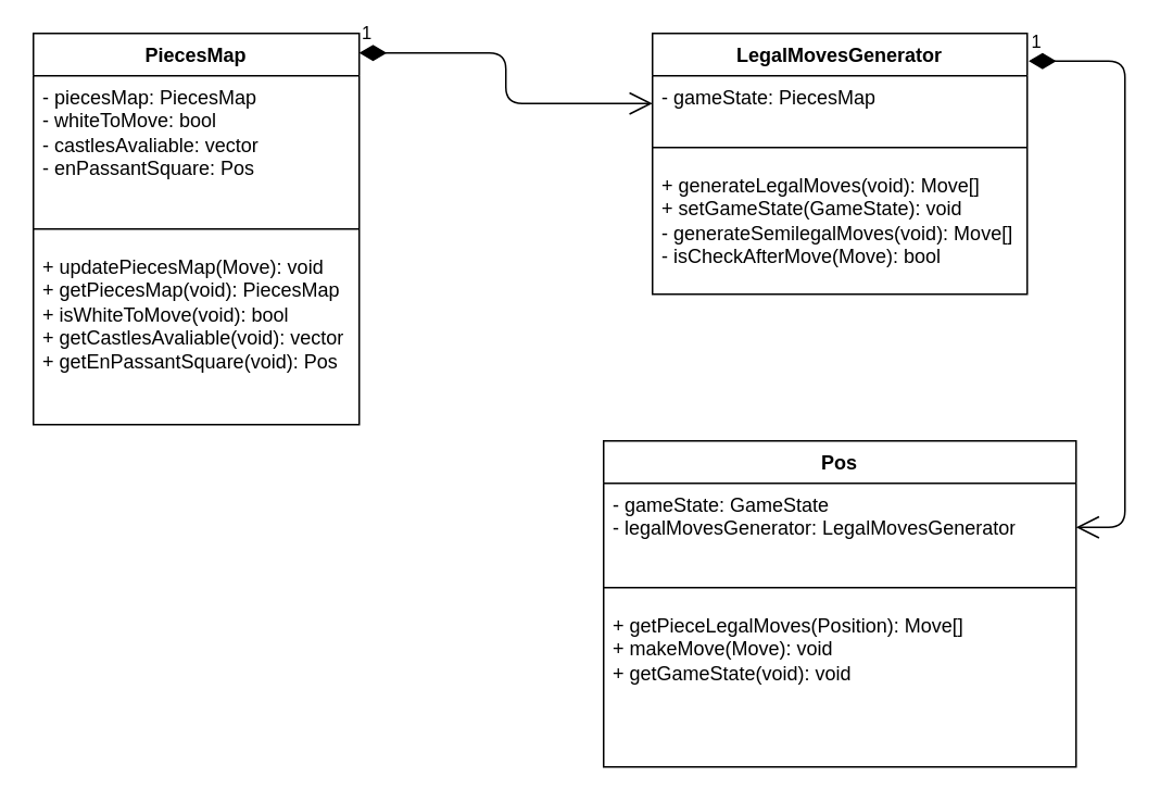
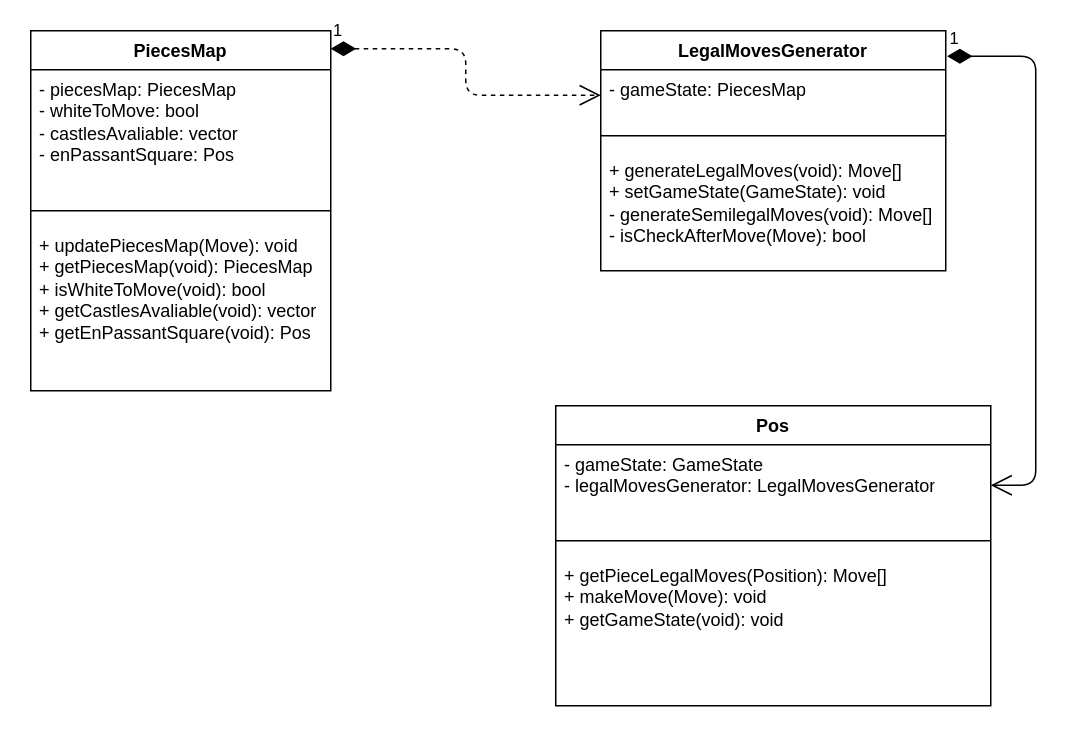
- <mxCell id="10" value="1" style="endArrow=open;html=1;endSize=12;startArrow=diamondThin;startSize=14;startFill=1;edgeStyle=orthogonalEdgeStyle;align=left;verticalAlign=bottom;exitX=1;exitY=0.05;exitDx=0;exitDy=0;exitPerimeter=0;" edge="1" parent="1" source="2" target="7"><mxGeometry x="-1" y="3" relative="1" as="geometry"><mxPoint x="220" y="61" as="sourcePoint" /><mxPoint x="330" y="50" as="targetPoint" /></mxGeometry></mxCell>
+ <mxCell id="10" value="1" style="endArrow=open;html=1;endSize=12;startArrow=diamondThin;startSize=14;startFill=1;edgeStyle=orthogonalEdgeStyle;align=left;verticalAlign=bottom;exitX=1;exitY=0.05;exitDx=0;exitDy=0;exitPerimeter=0;dashed=1;" edge="1" parent="1" source="2" target="7"><mxGeometry x="-1" y="3" relative="1" as="geometry"><mxPoint x="220" y="61" as="sourcePoint" /><mxPoint x="330" y="50" as="targetPoint" /></mxGeometry></mxCell>
